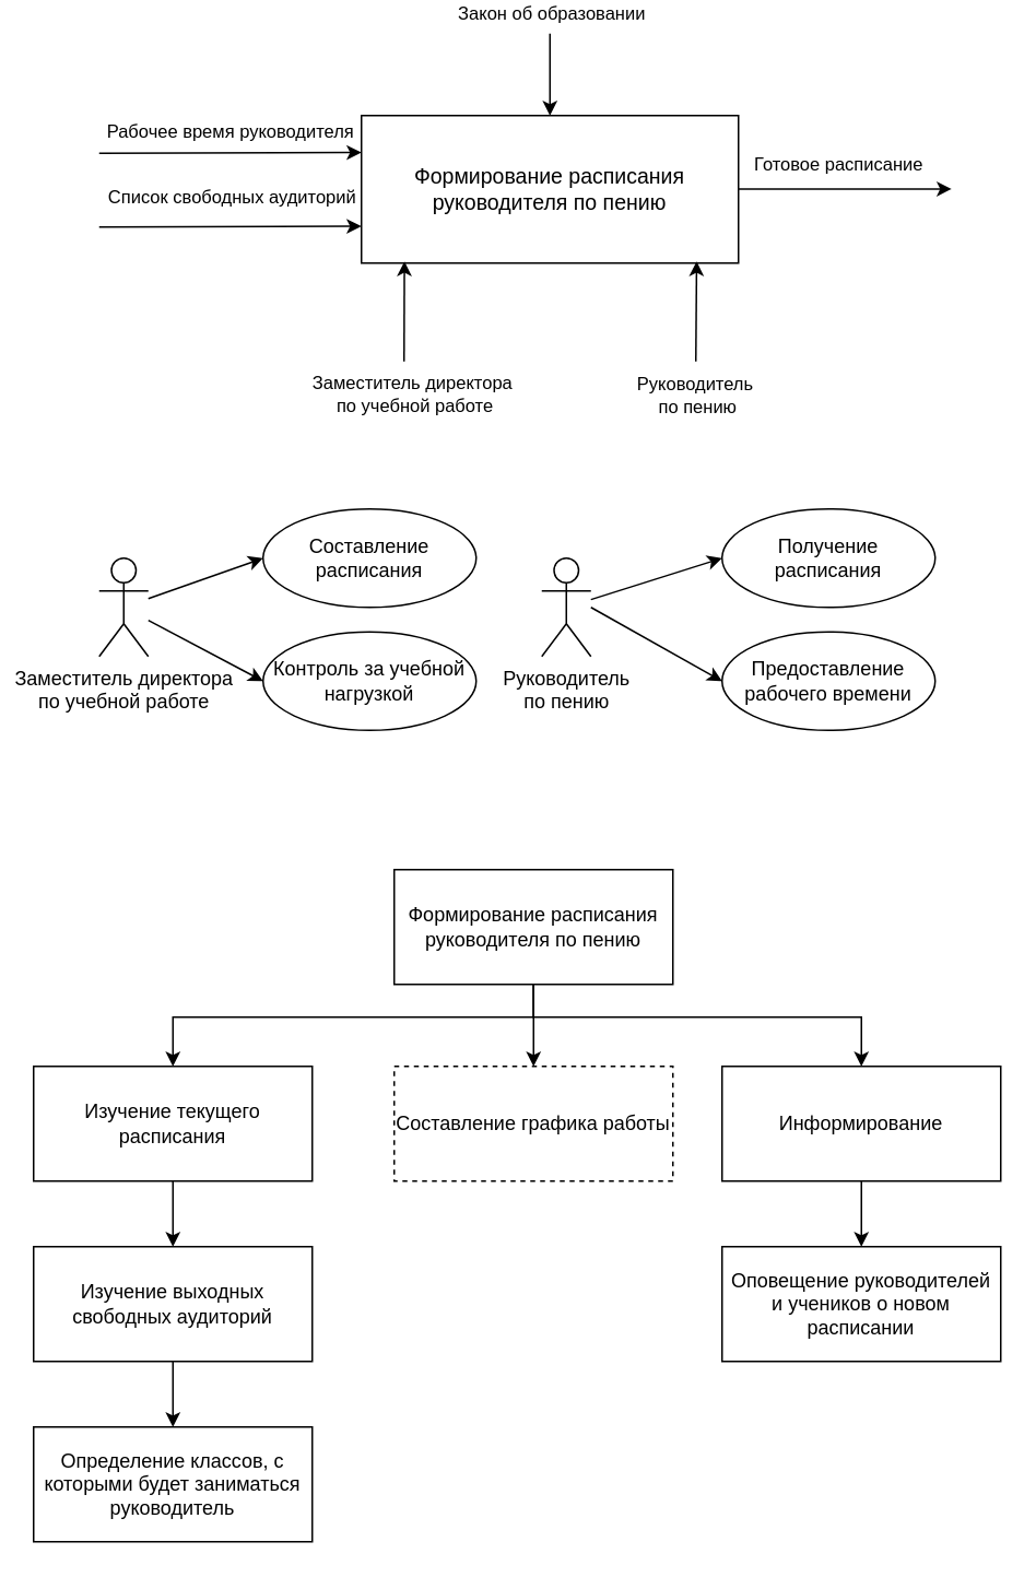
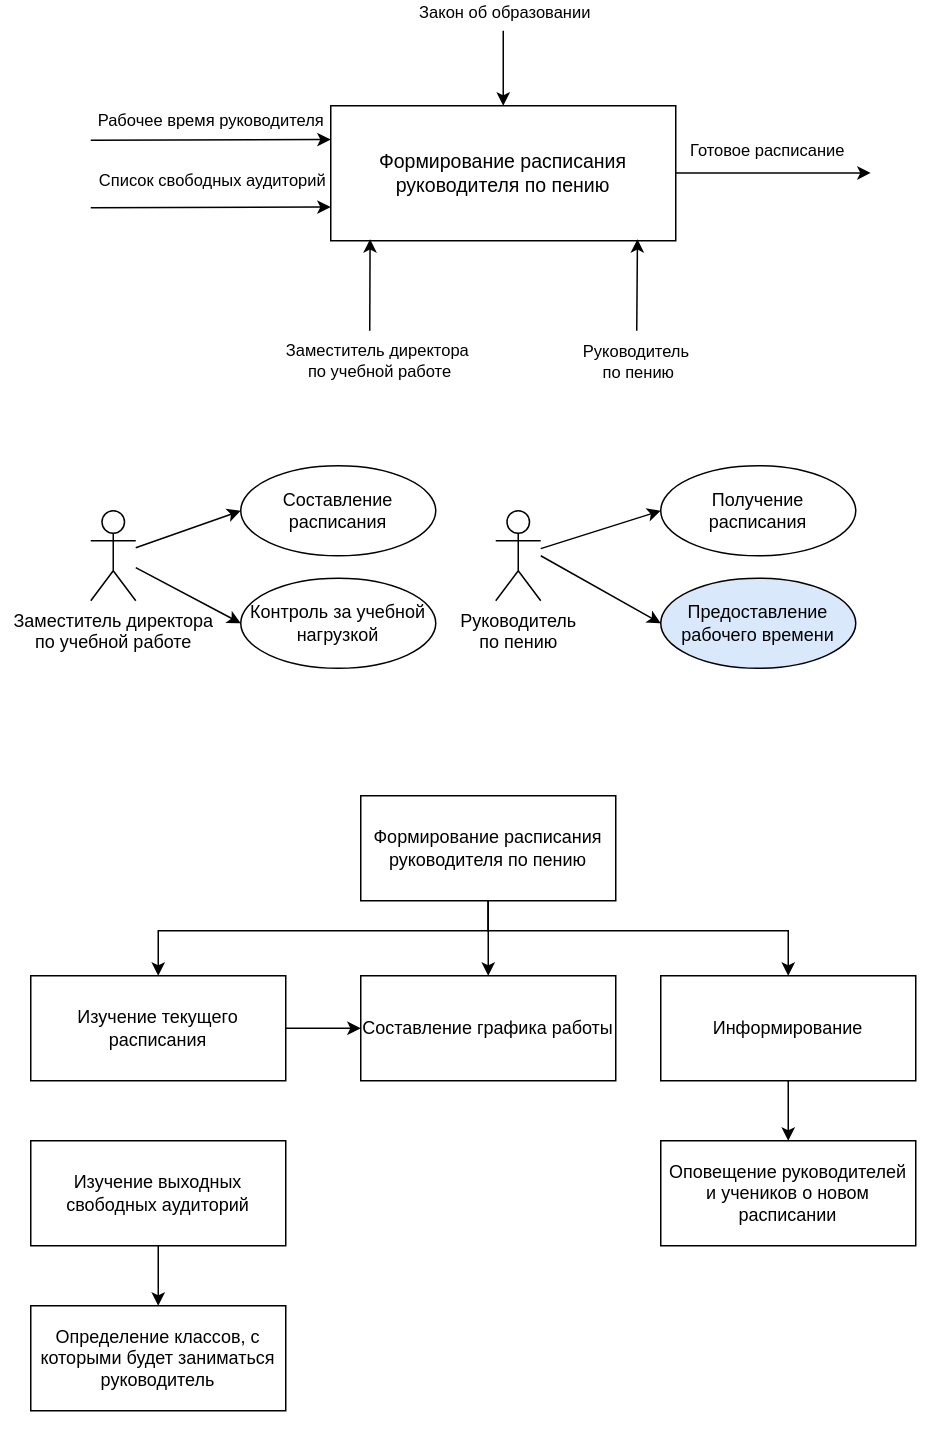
- <mxCell id="36" value="Предоставление рабочего времени" style="ellipse;whiteSpace=wrap;html=1;" vertex="1" parent="1"><mxGeometry x="440" y="385" width="130" height="60" as="geometry" /></mxCell>
+ <mxCell id="36" value="Предоставление рабочего времени" style="ellipse;whiteSpace=wrap;html=1;fillColor=#dae8fc;" vertex="1" parent="1"><mxGeometry x="440" y="385" width="130" height="60" as="geometry" /></mxCell>
- <mxCell id="26" value="Составление графика работы" style="rounded=0;whiteSpace=wrap;html=1;dashed=1;" vertex="1" parent="1"><mxGeometry x="240" y="650" width="170" height="70" as="geometry" /></mxCell>
+ <mxCell id="26" value="Составление графика работы" style="rounded=0;whiteSpace=wrap;html=1;" vertex="1" parent="1"><mxGeometry x="240" y="650" width="170" height="70" as="geometry" /></mxCell>
- <mxCell id="24" style="edgeStyle=orthogonalEdgeStyle;rounded=0;orthogonalLoop=1;jettySize=auto;html=1;entryX=0.5;entryY=0;entryDx=0;entryDy=0;" edge="1" parent="1" source="25" target="30"><mxGeometry relative="1" as="geometry" /></mxCell>
+ <mxCell id="24" style="edgeStyle=orthogonalEdgeStyle;rounded=0;orthogonalLoop=1;jettySize=auto;html=1;" edge="1" parent="1" source="25" target="26"><mxGeometry relative="1" as="geometry" /></mxCell>
